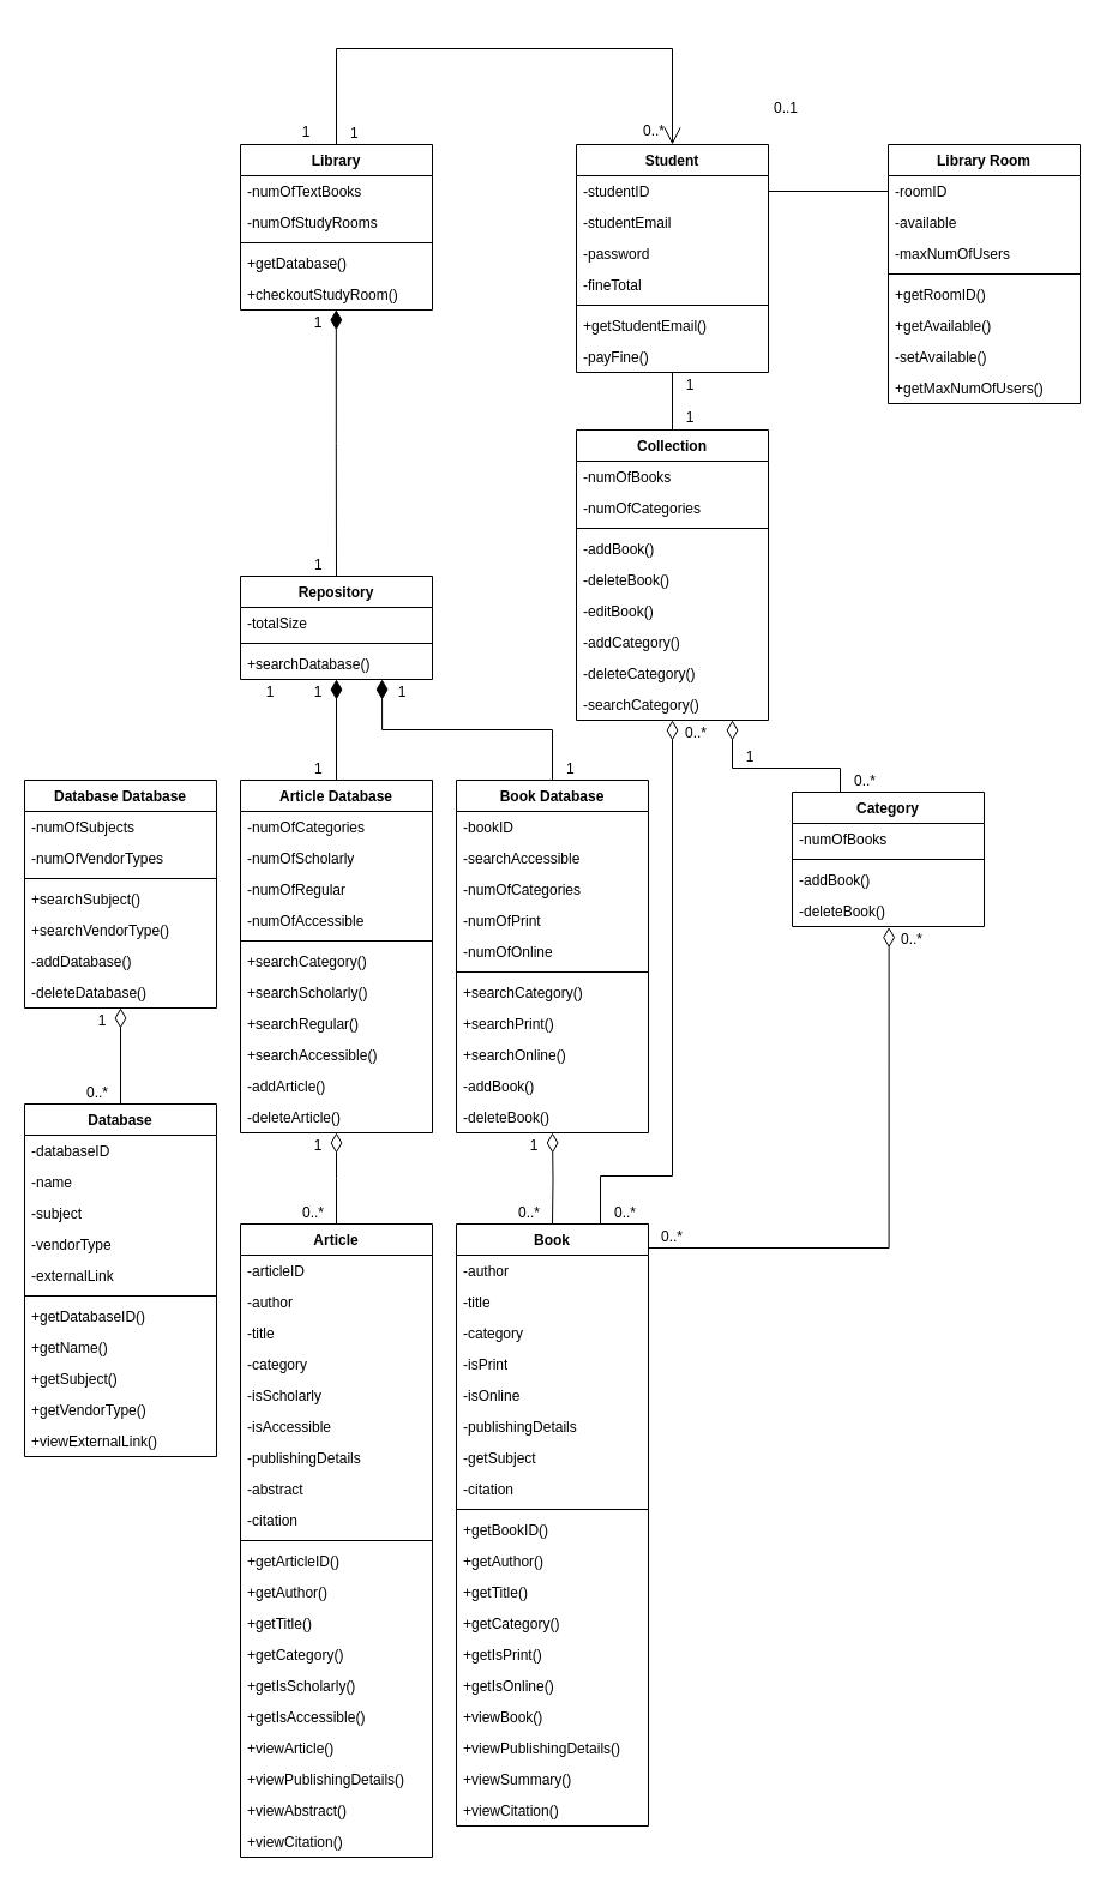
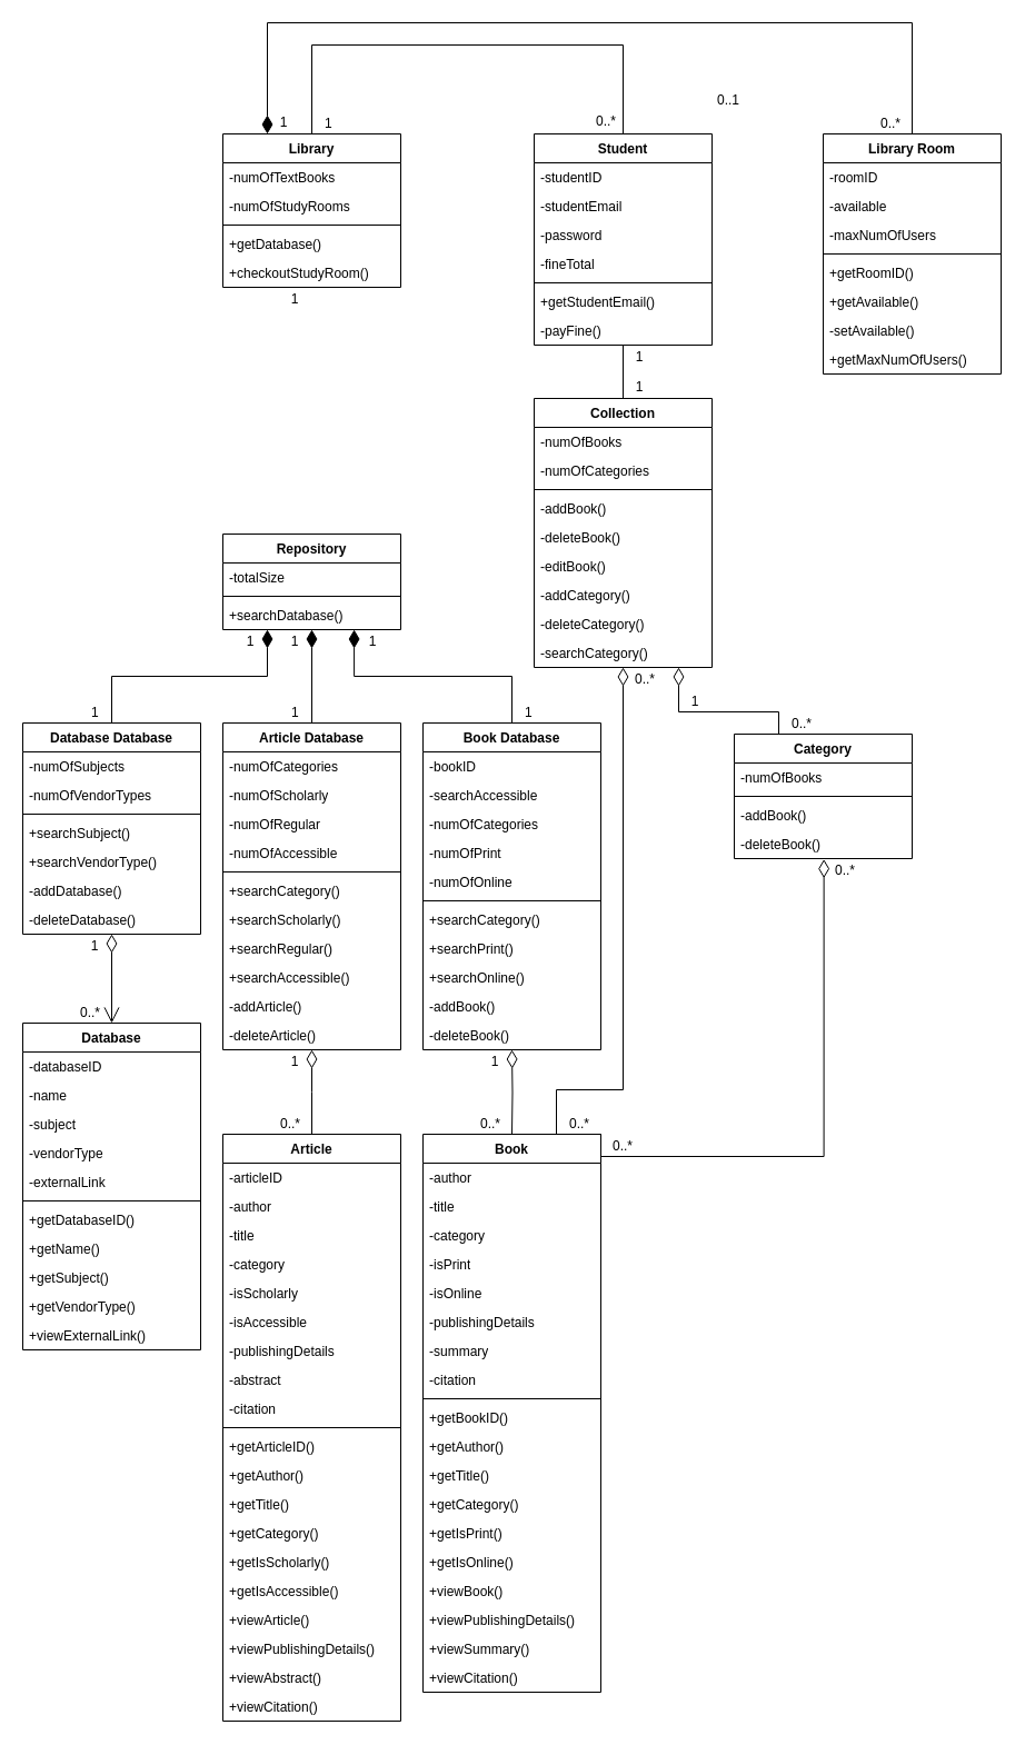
+ <mxCell id="147" value="0..*" style="endArrow=none;html=1;endSize=12;startArrow=diamondThin;startSize=14;startFill=1;edgeStyle=orthogonalEdgeStyle;align=left;verticalAlign=bottom;rounded=0;fontSize=12;exitX=0.25;exitY=0;exitDx=0;exitDy=0;entryX=0.5;entryY=0;entryDx=0;entryDy=0;endFill=0;" parent="1" source="2" target="136" edge="1"><mxGeometry x="1" y="-30" relative="1" as="geometry"><mxPoint x="900" y="-217" as="sourcePoint" /><mxPoint x="900" y="5" as="targetPoint" /><mxPoint as="offset" /><Array as="points"><mxPoint x="240" y="20" /><mxPoint x="820" y="20" /></Array></mxGeometry></mxCell>
- <mxCell id="60" value="1" style="endArrow=open;html=1;endSize=12;startArrow=none;startSize=14;startFill=0;edgeStyle=orthogonalEdgeStyle;align=left;verticalAlign=bottom;rounded=0;fontSize=12;exitX=0.5;exitY=0;exitDx=0;exitDy=0;entryX=0.5;entryY=0;entryDx=0;entryDy=0;endFill=0;" parent="1" source="2" target="52" edge="1"><mxGeometry x="-1" y="-10" relative="1" as="geometry"><mxPoint x="390" y="160" as="sourcePoint" /><mxPoint x="550" y="160" as="targetPoint" /><Array as="points"><mxPoint x="280" y="40" /><mxPoint x="560" y="40" /></Array><mxPoint as="offset" /></mxGeometry></mxCell>
+ <mxCell id="60" value="1" style="endArrow=none;html=1;endSize=12;startArrow=none;startSize=14;startFill=0;edgeStyle=orthogonalEdgeStyle;align=left;verticalAlign=bottom;rounded=0;fontSize=12;exitX=0.5;exitY=0;exitDx=0;exitDy=0;entryX=0.5;entryY=0;entryDx=0;entryDy=0;endFill=0;" parent="1" source="2" target="52" edge="1"><mxGeometry x="-1" y="-10" relative="1" as="geometry"><mxPoint x="390" y="160" as="sourcePoint" /><mxPoint x="550" y="160" as="targetPoint" /><Array as="points"><mxPoint x="280" y="40" /><mxPoint x="560" y="40" /></Array><mxPoint as="offset" /></mxGeometry></mxCell>
- <mxCell id="145" value="" style="endArrow=none;html=1;rounded=0;entryX=0;entryY=0.5;entryDx=0;entryDy=0;exitX=1;exitY=0.5;exitDx=0;exitDy=0;" parent="1" source="53" target="137" edge="1"><mxGeometry width="50" height="50" relative="1" as="geometry"><mxPoint x="860" y="320" as="sourcePoint" /><mxPoint x="910" y="270" as="targetPoint" /></mxGeometry></mxCell>
- <mxCell id="44" value="1" style="endArrow=none;html=1;endSize=12;startArrow=diamondThin;startSize=14;startFill=1;edgeStyle=orthogonalEdgeStyle;align=left;verticalAlign=bottom;rounded=0;fontSize=12;exitX=0.499;exitY=0.994;exitDx=0;exitDy=0;exitPerimeter=0;entryX=0.5;entryY=0;entryDx=0;entryDy=0;endFill=0;" parent="1" source="7" target="40" edge="1"><mxGeometry x="1" y="-20" relative="1" as="geometry"><mxPoint x="240" y="390" as="sourcePoint" /><mxPoint x="400" y="390" as="targetPoint" /><mxPoint as="offset" /></mxGeometry></mxCell>
+ <mxCell id="46" value="1" style="endArrow=none;html=1;endSize=12;startArrow=diamondThin;startSize=14;startFill=1;edgeStyle=orthogonalEdgeStyle;align=left;verticalAlign=bottom;rounded=0;fontSize=12;exitX=0.25;exitY=1;exitDx=0;exitDy=0;entryX=0.5;entryY=0;entryDx=0;entryDy=0;endFill=0;" parent="1" source="40" target="8" edge="1"><mxGeometry x="1" y="-20" relative="1" as="geometry"><mxPoint x="99.71" y="580" as="sourcePoint" /><mxPoint x="99.71" y="632" as="targetPoint" /><mxPoint as="offset" /></mxGeometry></mxCell>
- <mxCell id="95" value="0..*" style="endArrow=none;html=1;endSize=12;startArrow=diamondThin;startSize=14;startFill=0;edgeStyle=orthogonalEdgeStyle;align=left;verticalAlign=bottom;rounded=0;fontSize=12;exitX=0.5;exitY=1;exitDx=0;exitDy=0;entryX=0.5;entryY=0;entryDx=0;entryDy=0;endFill=0;" parent="1" source="8" target="62" edge="1"><mxGeometry x="1" y="-30" relative="1" as="geometry"><mxPoint x="220" y="750" as="sourcePoint" /><mxPoint x="80" y="834" as="targetPoint" /><mxPoint as="offset" /></mxGeometry></mxCell>
+ <mxCell id="95" value="0..*" style="endArrow=open;html=1;endSize=12;startArrow=diamondThin;startSize=14;startFill=0;edgeStyle=orthogonalEdgeStyle;align=left;verticalAlign=bottom;rounded=0;fontSize=12;exitX=0.5;exitY=1;exitDx=0;exitDy=0;entryX=0.5;entryY=0;entryDx=0;entryDy=0;endFill=0;" parent="1" source="8" target="62" edge="1"><mxGeometry x="1" y="-30" relative="1" as="geometry"><mxPoint x="220" y="750" as="sourcePoint" /><mxPoint x="80" y="834" as="targetPoint" /><mxPoint as="offset" /></mxGeometry></mxCell>
- <mxCell id="106" value="-getSubject" style="text;strokeColor=none;fillColor=none;align=left;verticalAlign=top;spacingLeft=4;spacingRight=4;overflow=hidden;rotatable=0;points=[[0,0.5],[1,0.5]];portConstraint=eastwest;whiteSpace=wrap;html=1;fontSize=12;" vertex="1" parent="99"><mxGeometry y="182" width="160" height="26" as="geometry" /></mxCell>
+ <mxCell id="106" value="-summary" style="text;strokeColor=none;fillColor=none;align=left;verticalAlign=top;spacingLeft=4;spacingRight=4;overflow=hidden;rotatable=0;points=[[0,0.5],[1,0.5]];portConstraint=eastwest;whiteSpace=wrap;html=1;fontSize=12;" vertex="1" parent="99"><mxGeometry y="182" width="160" height="26" as="geometry" /></mxCell>
